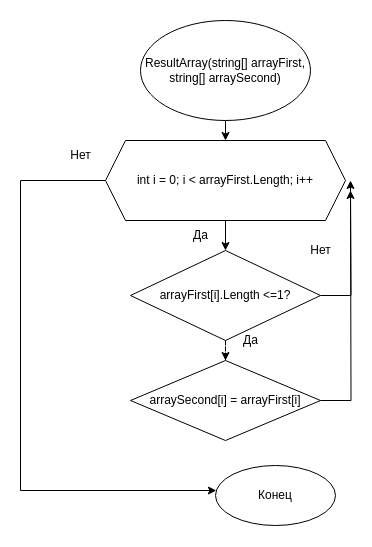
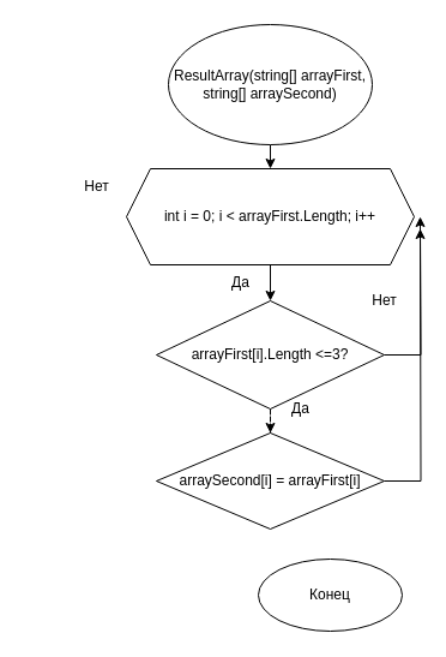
- <mxCell id="9" value="arrayFirst[i].Length &amp;lt;=1?" style="rhombus;whiteSpace=wrap;html=1;" parent="1" vertex="1"><mxGeometry x="130" y="250" width="190" height="90" as="geometry" /></mxCell>
+ <mxCell id="9" value="arrayFirst[i].Length &amp;lt;=3?" style="rhombus;whiteSpace=wrap;html=1;" parent="1" vertex="1"><mxGeometry x="130" y="250" width="190" height="90" as="geometry" /></mxCell>
- <mxCell id="5" value="" style="edgeStyle=orthogonalEdgeStyle;rounded=0;orthogonalLoop=1;jettySize=auto;html=1;" parent="1" source="6" target="12" edge="1"><mxGeometry relative="1" as="geometry"><Array as="points"><mxPoint x="20" y="180" /><mxPoint x="20" y="490" /></Array></mxGeometry></mxCell>
